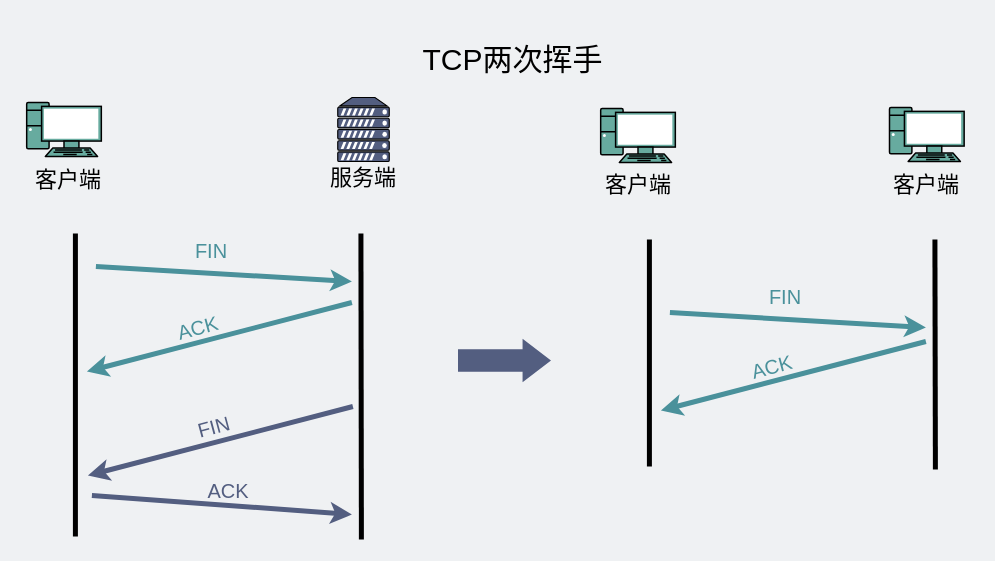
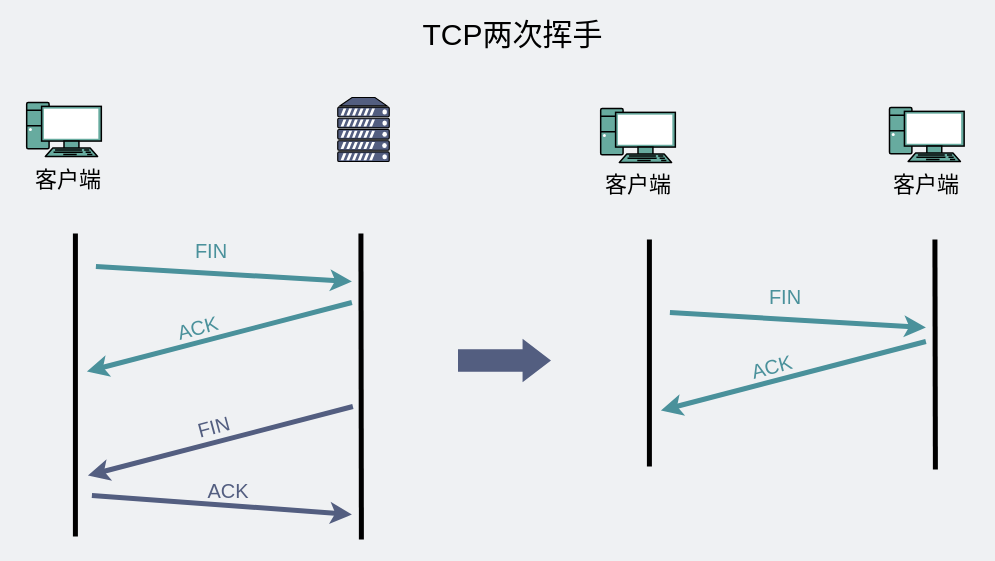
- <mxCell id="4" value="&lt;font style=&quot;font-size: 30px&quot;&gt;TCP两次挥手&lt;/font&gt;" style="text;html=1;strokeColor=none;fillColor=none;align=center;verticalAlign=middle;whiteSpace=wrap;rounded=0;" parent="1" vertex="1"><mxGeometry x="315" y="45" width="395" height="28" as="geometry" /></mxCell>
+ <mxCell id="4" value="&lt;font style=&quot;font-size: 30px&quot;&gt;TCP两次挥手&lt;/font&gt;" style="text;html=1;strokeColor=none;fillColor=none;align=center;verticalAlign=middle;whiteSpace=wrap;rounded=0;" parent="1" vertex="1"><mxGeometry x="315" y="20" width="395" height="28" as="geometry" /></mxCell>
- <mxCell id="25" value="服务端" style="text;html=1;strokeColor=none;fillColor=none;align=center;verticalAlign=middle;whiteSpace=wrap;rounded=0;fontSize=22;" parent="1" vertex="1"><mxGeometry x="315" y="168" width="96" height="20" as="geometry" /></mxCell>
